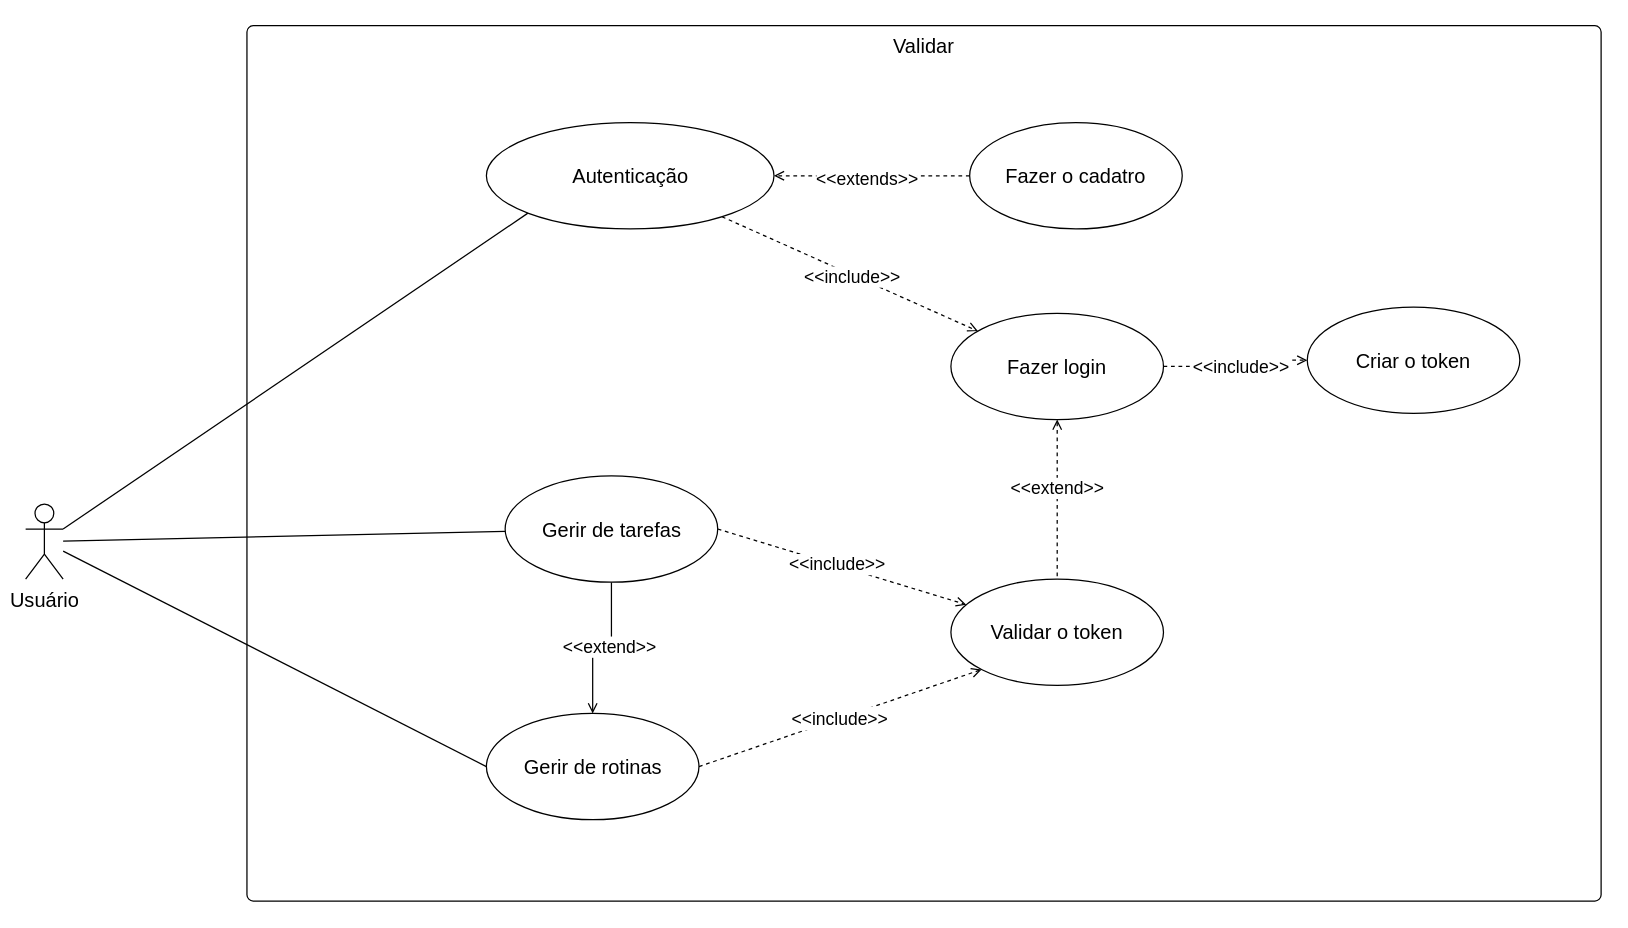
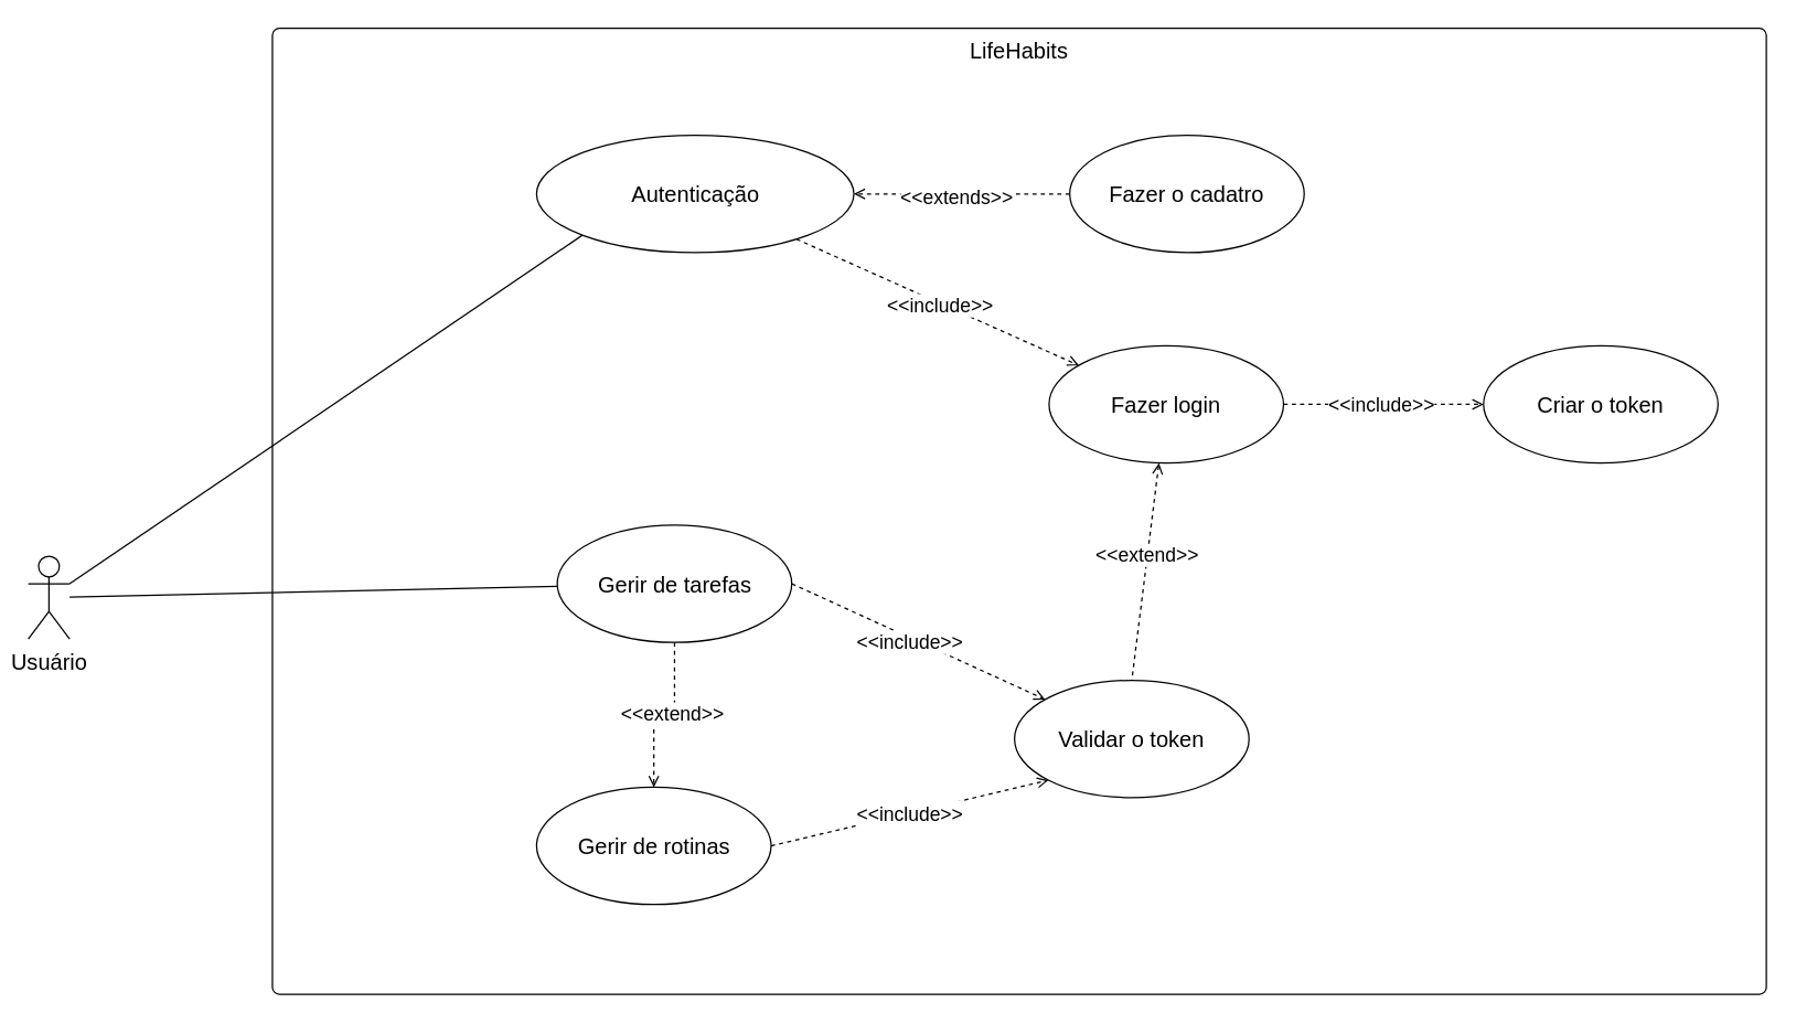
- <mxCell id="2" value="Validar" style="html=1;align=center;verticalAlign=top;rounded=1;absoluteArcSize=1;arcSize=10;dashed=0;whiteSpace=wrap;fontSize=16;" vertex="1" parent="1"><mxGeometry x="197" y="20" width="1083" height="700" as="geometry" /></mxCell>
+ <mxCell id="2" value="LifeHabits" style="html=1;align=center;verticalAlign=top;rounded=1;absoluteArcSize=1;arcSize=10;dashed=0;whiteSpace=wrap;fontSize=16;" vertex="1" parent="1"><mxGeometry x="197" y="20" width="1083" height="700" as="geometry" /></mxCell>
- <mxCell id="25" value="Criar o token" style="ellipse;whiteSpace=wrap;html=1;fontSize=16;" vertex="1" parent="1"><mxGeometry x="1045" y="245" width="170" height="85" as="geometry" /></mxCell>
+ <mxCell id="25" value="Criar o token" style="ellipse;whiteSpace=wrap;html=1;fontSize=16;" vertex="1" parent="1"><mxGeometry x="1075" y="250" width="170" height="85" as="geometry" /></mxCell>
- <mxCell id="12" style="edgeStyle=orthogonalEdgeStyle;rounded=0;orthogonalLoop=1;jettySize=auto;html=1;dashed=0;endArrow=open;endFill=0;" edge="1" parent="1" source="14" target="16"><mxGeometry relative="1" as="geometry" /></mxCell>
+ <mxCell id="12" style="edgeStyle=orthogonalEdgeStyle;rounded=0;orthogonalLoop=1;jettySize=auto;html=1;dashed=1;endArrow=open;endFill=0;" edge="1" parent="1" source="14" target="16"><mxGeometry relative="1" as="geometry" /></mxCell>
- <mxCell id="26" value="Validar o token" style="ellipse;whiteSpace=wrap;html=1;fontSize=16;" vertex="1" parent="1"><mxGeometry x="760" y="462.5" width="170" height="85" as="geometry" /></mxCell>
+ <mxCell id="26" value="Validar o token" style="ellipse;whiteSpace=wrap;html=1;fontSize=16;" vertex="1" parent="1"><mxGeometry x="735" y="492.5" width="170" height="85" as="geometry" /></mxCell>
- <mxCell id="3" style="rounded=0;orthogonalLoop=1;jettySize=auto;html=1;entryX=0;entryY=0.5;entryDx=0;entryDy=0;elbow=vertical;endArrow=none;endFill=0;fontSize=16;" edge="1" parent="1" source="6" target="16"><mxGeometry relative="1" as="geometry" /></mxCell>
